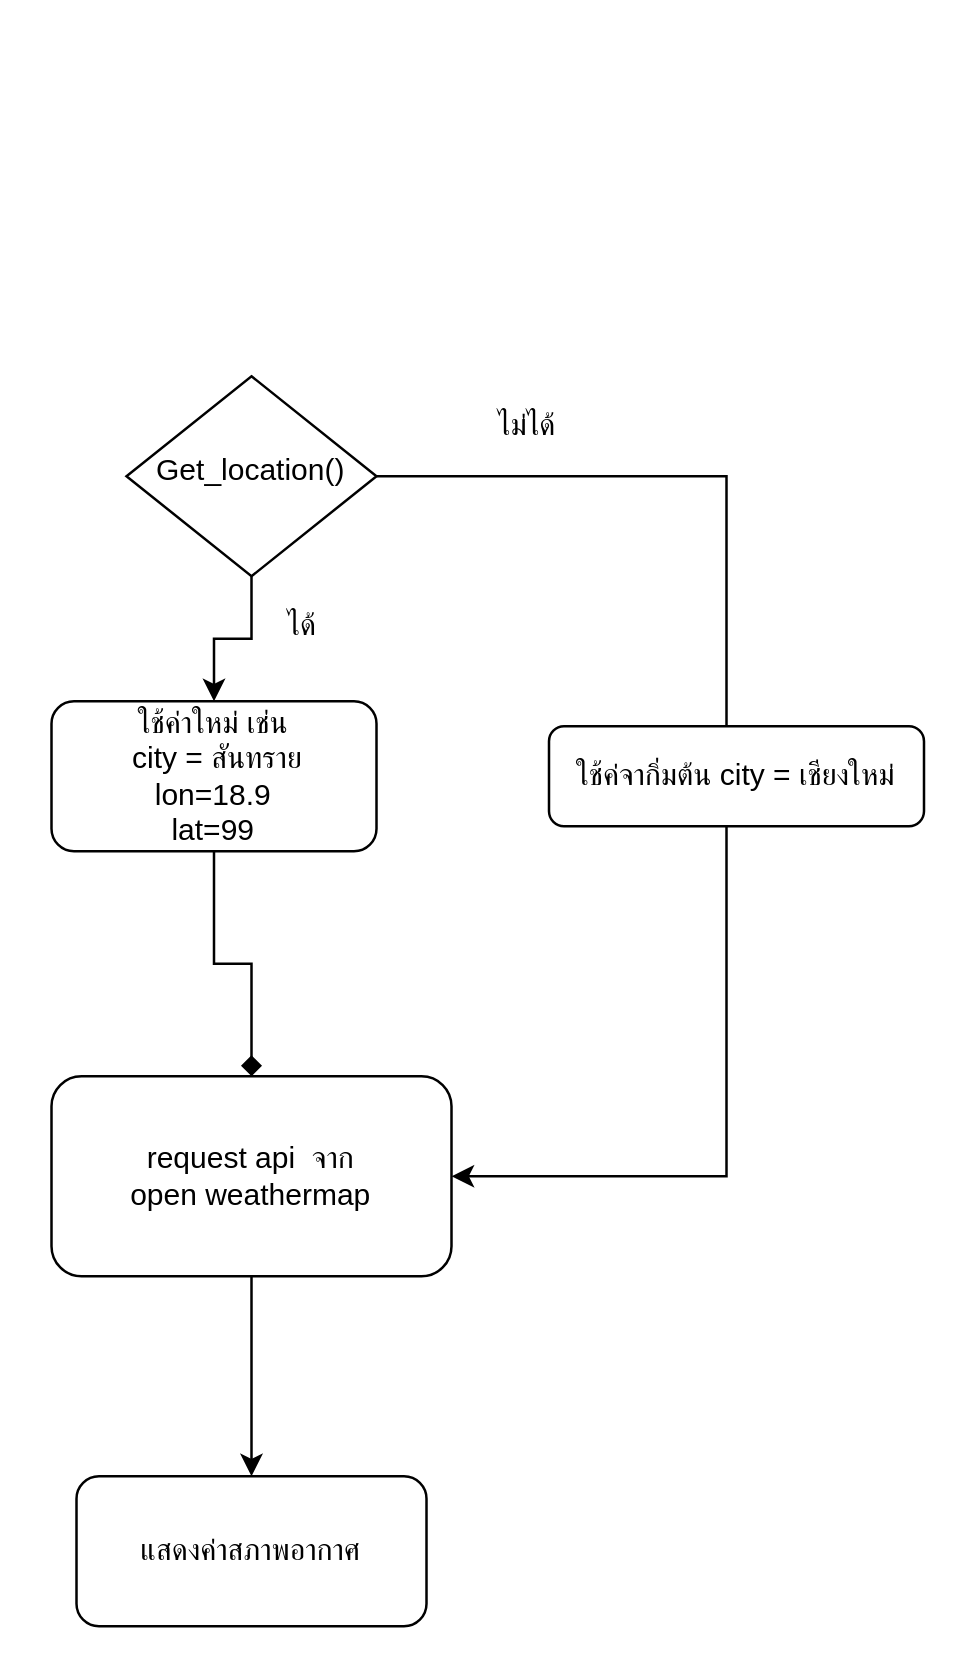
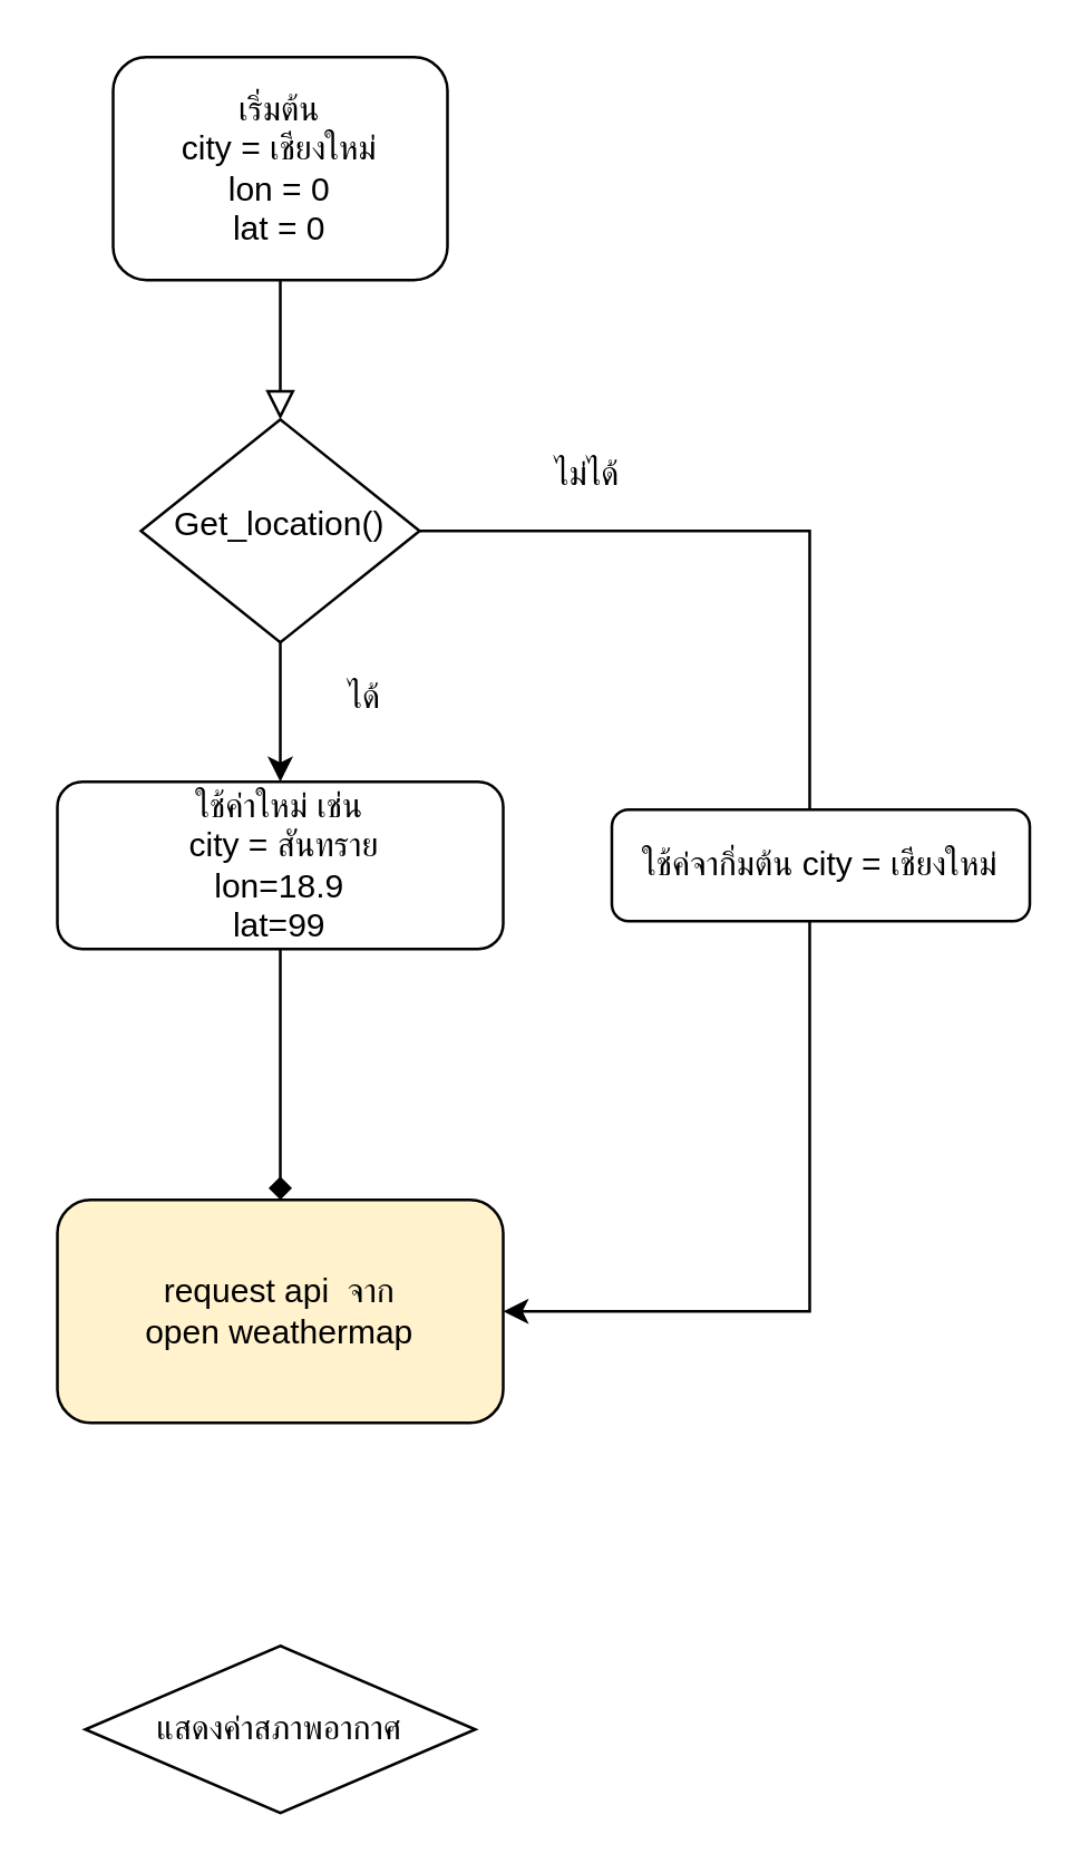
+ <mxCell id="3" value="เริ่มต้น&lt;br&gt;city = เชียงใหม่&lt;br&gt;lon = 0&lt;br&gt;lat = 0" style="rounded=1;whiteSpace=wrap;html=1;fontSize=12;glass=0;strokeWidth=1;shadow=0;" vertex="1" parent="1"><mxGeometry x="40" y="20" width="120" height="80" as="geometry" /></mxCell>
+ <mxCell id="2" value="" style="rounded=0;html=1;jettySize=auto;orthogonalLoop=1;fontSize=11;endArrow=block;endFill=0;endSize=8;strokeWidth=1;shadow=0;labelBackgroundColor=none;edgeStyle=orthogonalEdgeStyle;" edge="1" parent="1" source="3" target="6"><mxGeometry relative="1" as="geometry" /></mxCell>
- <mxCell id="11" value="ได้" style="text;html=1;resizable=0;autosize=1;align=center;verticalAlign=middle;points=[];fillColor=none;strokeColor=none;rounded=0;" vertex="1" parent="1"><mxGeometry x="105" y="240" width="30" height="20" as="geometry" /></mxCell>
+ <mxCell id="11" value="ได้" style="text;html=1;resizable=0;autosize=1;align=center;verticalAlign=middle;points=[];fillColor=none;strokeColor=none;rounded=0;" vertex="1" parent="1"><mxGeometry x="115" y="240" width="30" height="20" as="geometry" /></mxCell>
- <mxCell id="10" value="ใช้ค่าใหม่ เช่น&lt;br&gt;&amp;nbsp;city = สันทราย&lt;br&gt;lon=18.9&lt;br&gt;lat=99" style="rounded=1;whiteSpace=wrap;html=1;" vertex="1" parent="1"><mxGeometry x="20" y="280" width="130" height="60" as="geometry" /></mxCell>
+ <mxCell id="10" value="ใช้ค่าใหม่ เช่น&lt;br&gt;&amp;nbsp;city = สันทราย&lt;br&gt;lon=18.9&lt;br&gt;lat=99" style="rounded=1;whiteSpace=wrap;html=1;" vertex="1" parent="1"><mxGeometry x="20" y="280" width="160" height="60" as="geometry" /></mxCell>
- <mxCell id="14" value="request api&amp;nbsp; จาก&lt;br&gt;open weathermap" style="rounded=1;whiteSpace=wrap;html=1;" vertex="1" parent="1"><mxGeometry x="20" y="430" width="160" height="80" as="geometry" /></mxCell>
+ <mxCell id="14" value="request api&amp;nbsp; จาก&lt;br&gt;open weathermap" style="rounded=1;whiteSpace=wrap;html=1;fillColor=#fff2cc;" vertex="1" parent="1"><mxGeometry x="20" y="430" width="160" height="80" as="geometry" /></mxCell>
- <mxCell id="13" value="" style="edgeStyle=orthogonalEdgeStyle;rounded=0;orthogonalLoop=1;jettySize=auto;html=1;labelBorderColor=none;" edge="1" parent="1" source="14" target="15"><mxGeometry relative="1" as="geometry" /></mxCell>
- <mxCell id="15" value="แสดงค่าสภาพอากาศ" style="rounded=1;whiteSpace=wrap;html=1;" vertex="1" parent="1"><mxGeometry x="30" y="590" width="140" height="60" as="geometry" /></mxCell>
+ <mxCell id="15" value="แสดงค่าสภาพอากาศ" style="rhombus;whiteSpace=wrap;html=1;" vertex="1" parent="1"><mxGeometry x="30" y="590" width="140" height="60" as="geometry" /></mxCell>
